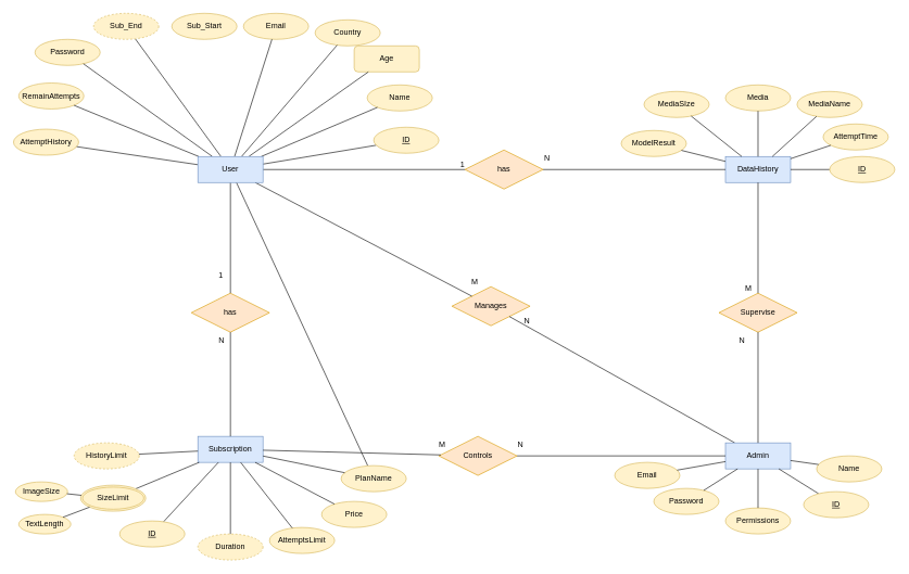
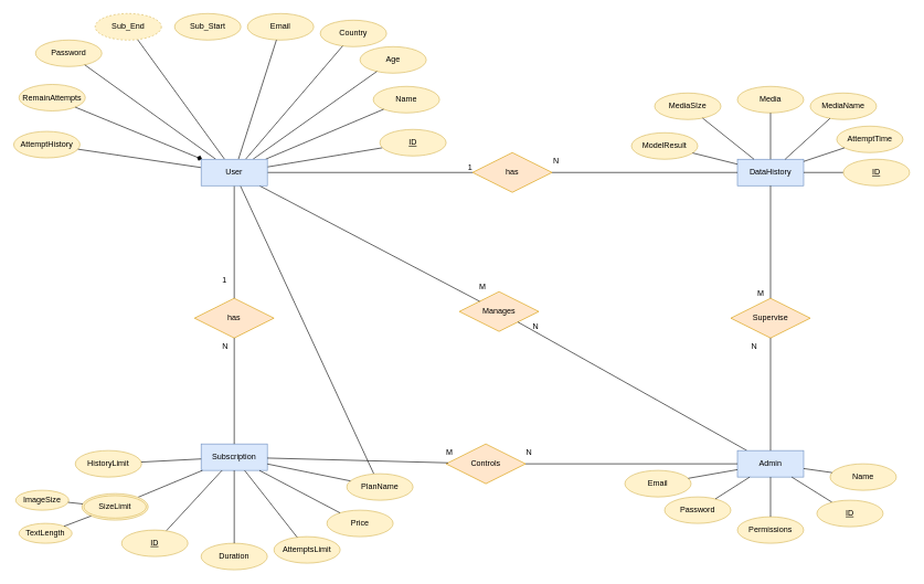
- <mxCell id="3" value="Age" style="whiteSpace=wrap;html=1;align=center;fillColor=#fff2cc;strokeColor=#d6b656;rounded=1;" parent="1" vertex="1"><mxGeometry x="543" y="70" width="100" height="40" as="geometry" /></mxCell>
+ <mxCell id="3" value="Age" style="ellipse;whiteSpace=wrap;html=1;align=center;fillColor=#fff2cc;strokeColor=#d6b656;" parent="1" vertex="1"><mxGeometry x="543" y="70" width="100" height="40" as="geometry" /></mxCell>
- <mxCell id="8" value="" style="endArrow=none;html=1;rounded=0;" parent="1" source="5" target="32" edge="1"><mxGeometry relative="1" as="geometry"><mxPoint x="233" y="370" as="sourcePoint" /><mxPoint x="393" y="370" as="targetPoint" /></mxGeometry></mxCell>
+ <mxCell id="8" value="" style="endArrow=diamond;html=1;rounded=0;" parent="1" source="5" target="32" edge="1"><mxGeometry relative="1" as="geometry"><mxPoint x="233" y="370" as="sourcePoint" /><mxPoint x="393" y="370" as="targetPoint" /></mxGeometry></mxCell>
- <mxCell id="33" value="HistoryLimit" style="ellipse;whiteSpace=wrap;html=1;align=center;fillColor=#fff2cc;strokeColor=#d6b656;strokeOpacity=100;fillOpacity=100;dashed=1;" parent="1" vertex="1"><mxGeometry x="113" y="680" width="100" height="40" as="geometry" /></mxCell>
+ <mxCell id="33" value="HistoryLimit" style="ellipse;whiteSpace=wrap;html=1;align=center;fillColor=#fff2cc;strokeColor=#d6b656;strokeOpacity=100;fillOpacity=100;" parent="1" vertex="1"><mxGeometry x="113" y="680" width="100" height="40" as="geometry" /></mxCell>
- <mxCell id="73" value="Duration" style="ellipse;whiteSpace=wrap;html=1;align=center;fillColor=#fff2cc;strokeColor=#d6b656;strokeOpacity=100;fillOpacity=100;dashed=1;" parent="1" vertex="1"><mxGeometry x="303" y="820" width="100" height="40" as="geometry" /></mxCell>
+ <mxCell id="73" value="Duration" style="ellipse;whiteSpace=wrap;html=1;align=center;fillColor=#fff2cc;strokeColor=#d6b656;strokeOpacity=100;fillOpacity=100;" parent="1" vertex="1"><mxGeometry x="303" y="820" width="100" height="40" as="geometry" /></mxCell>
